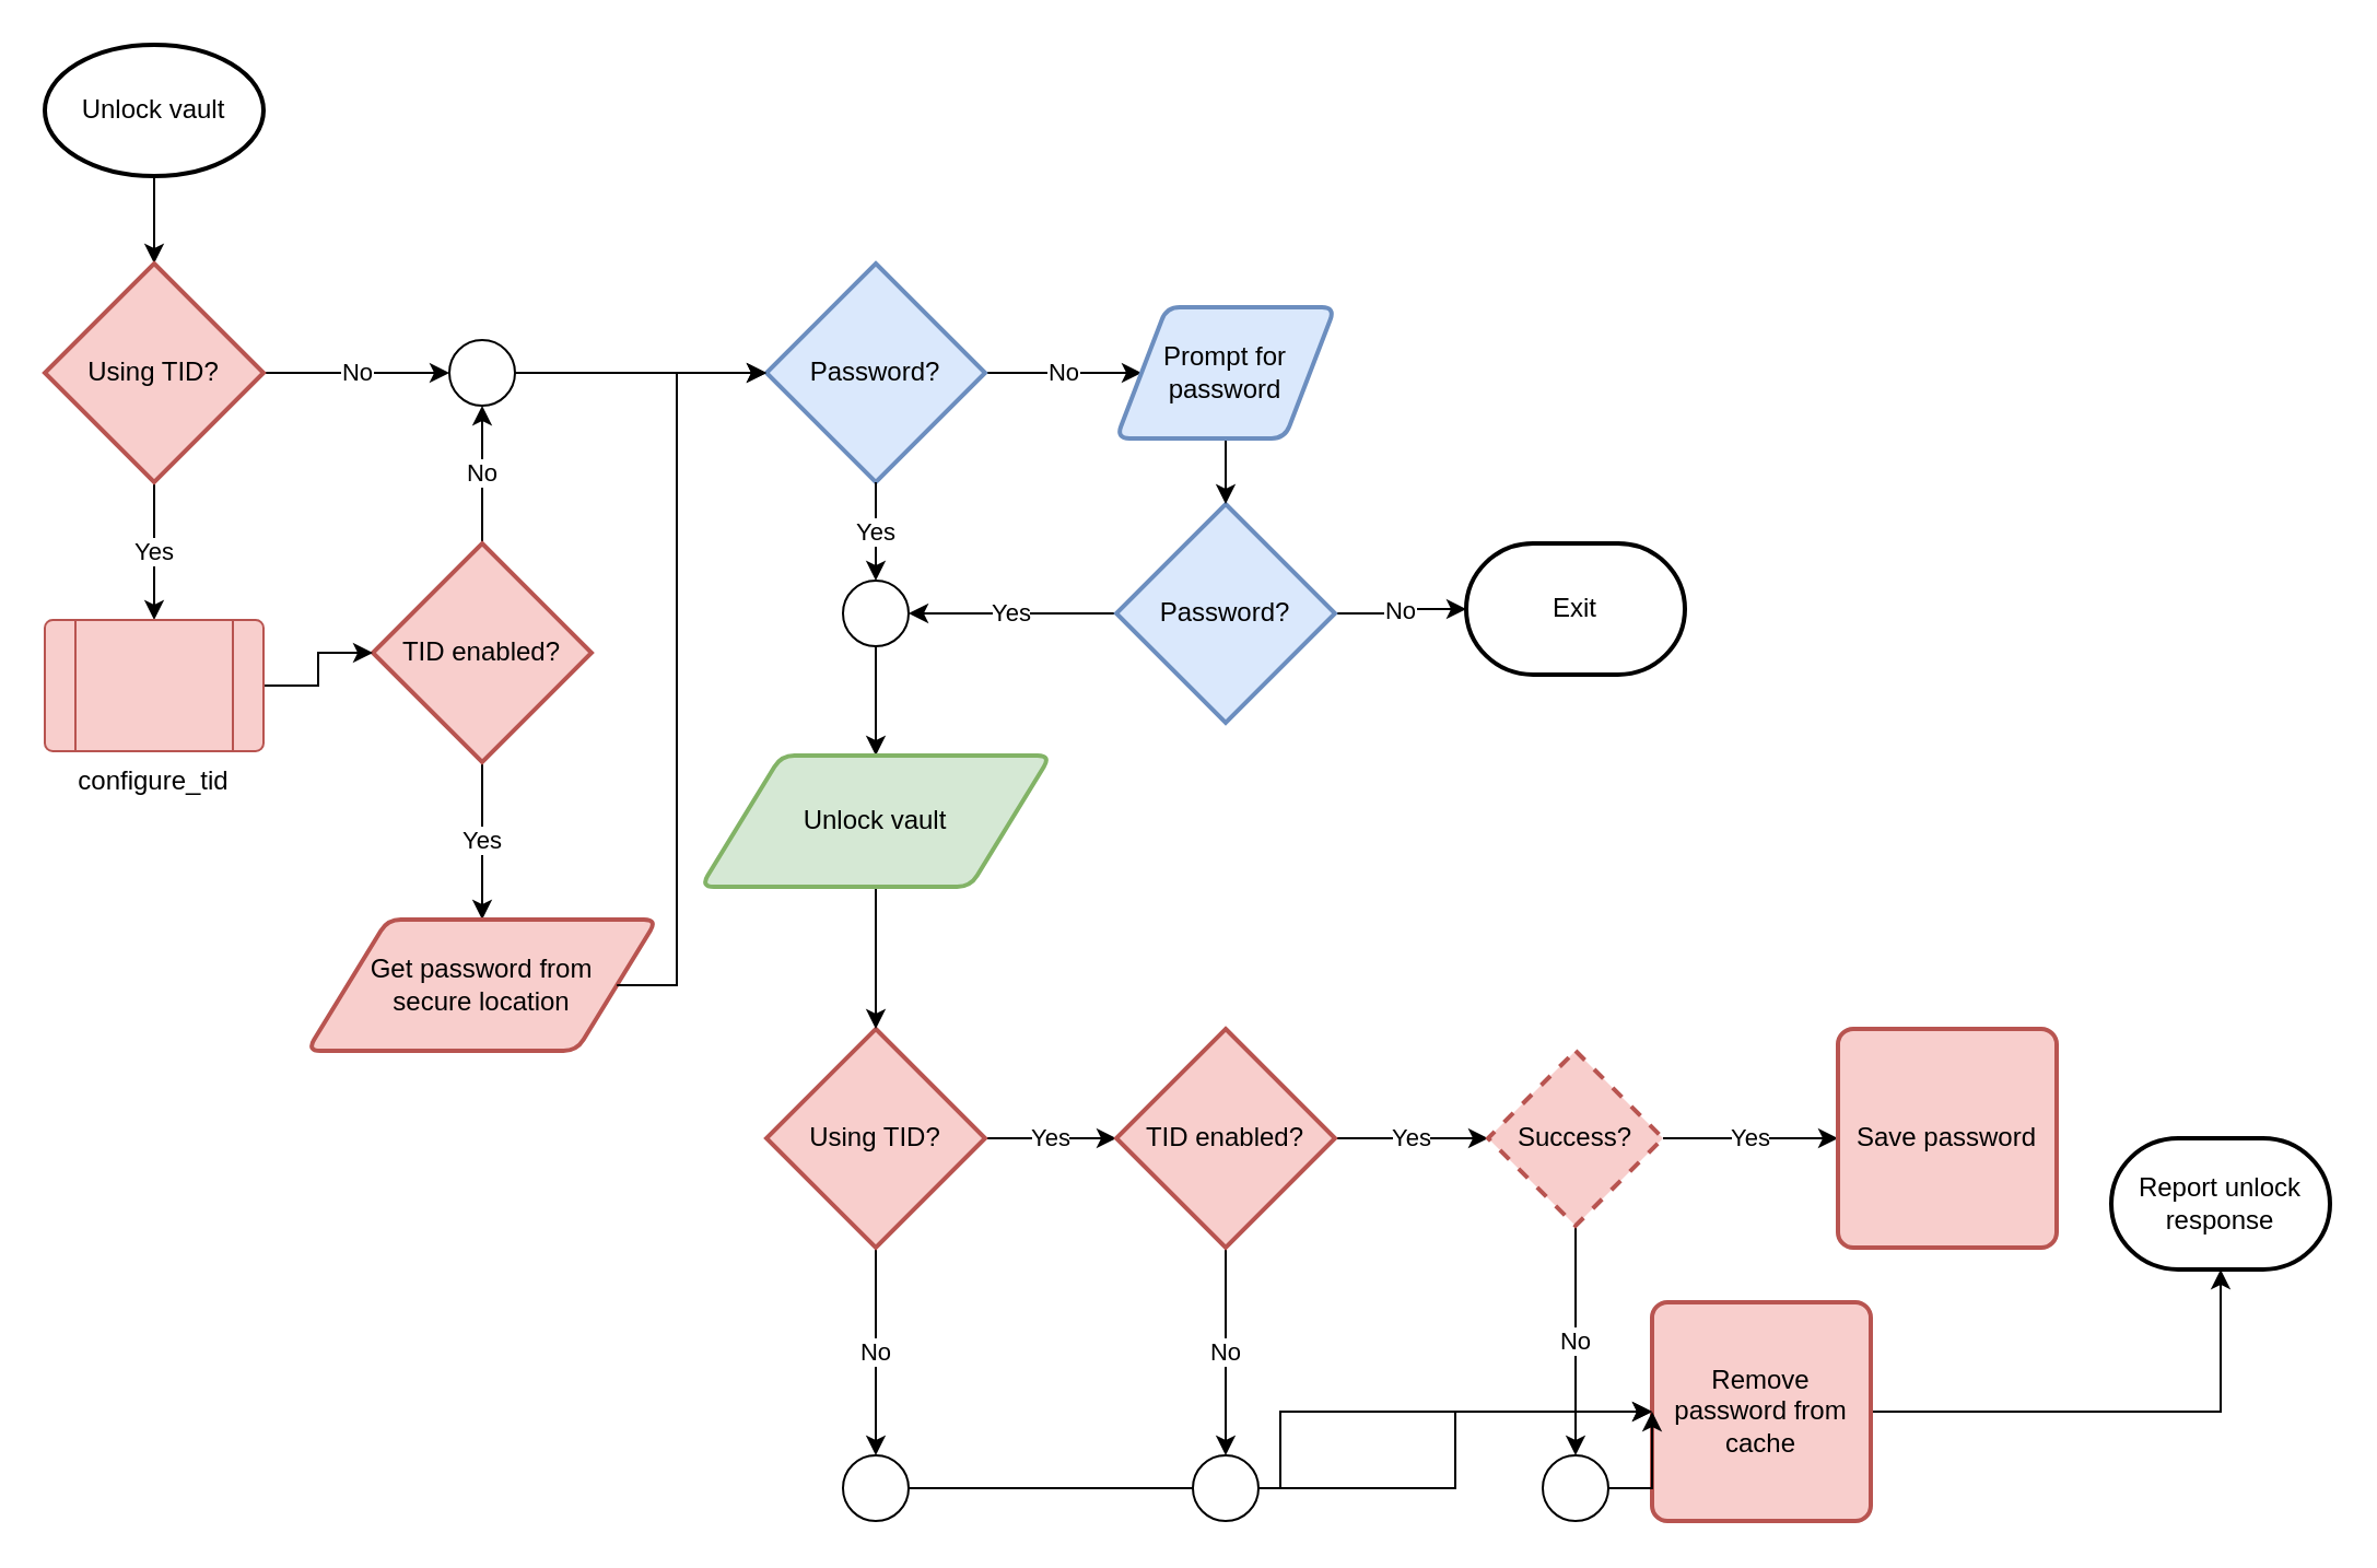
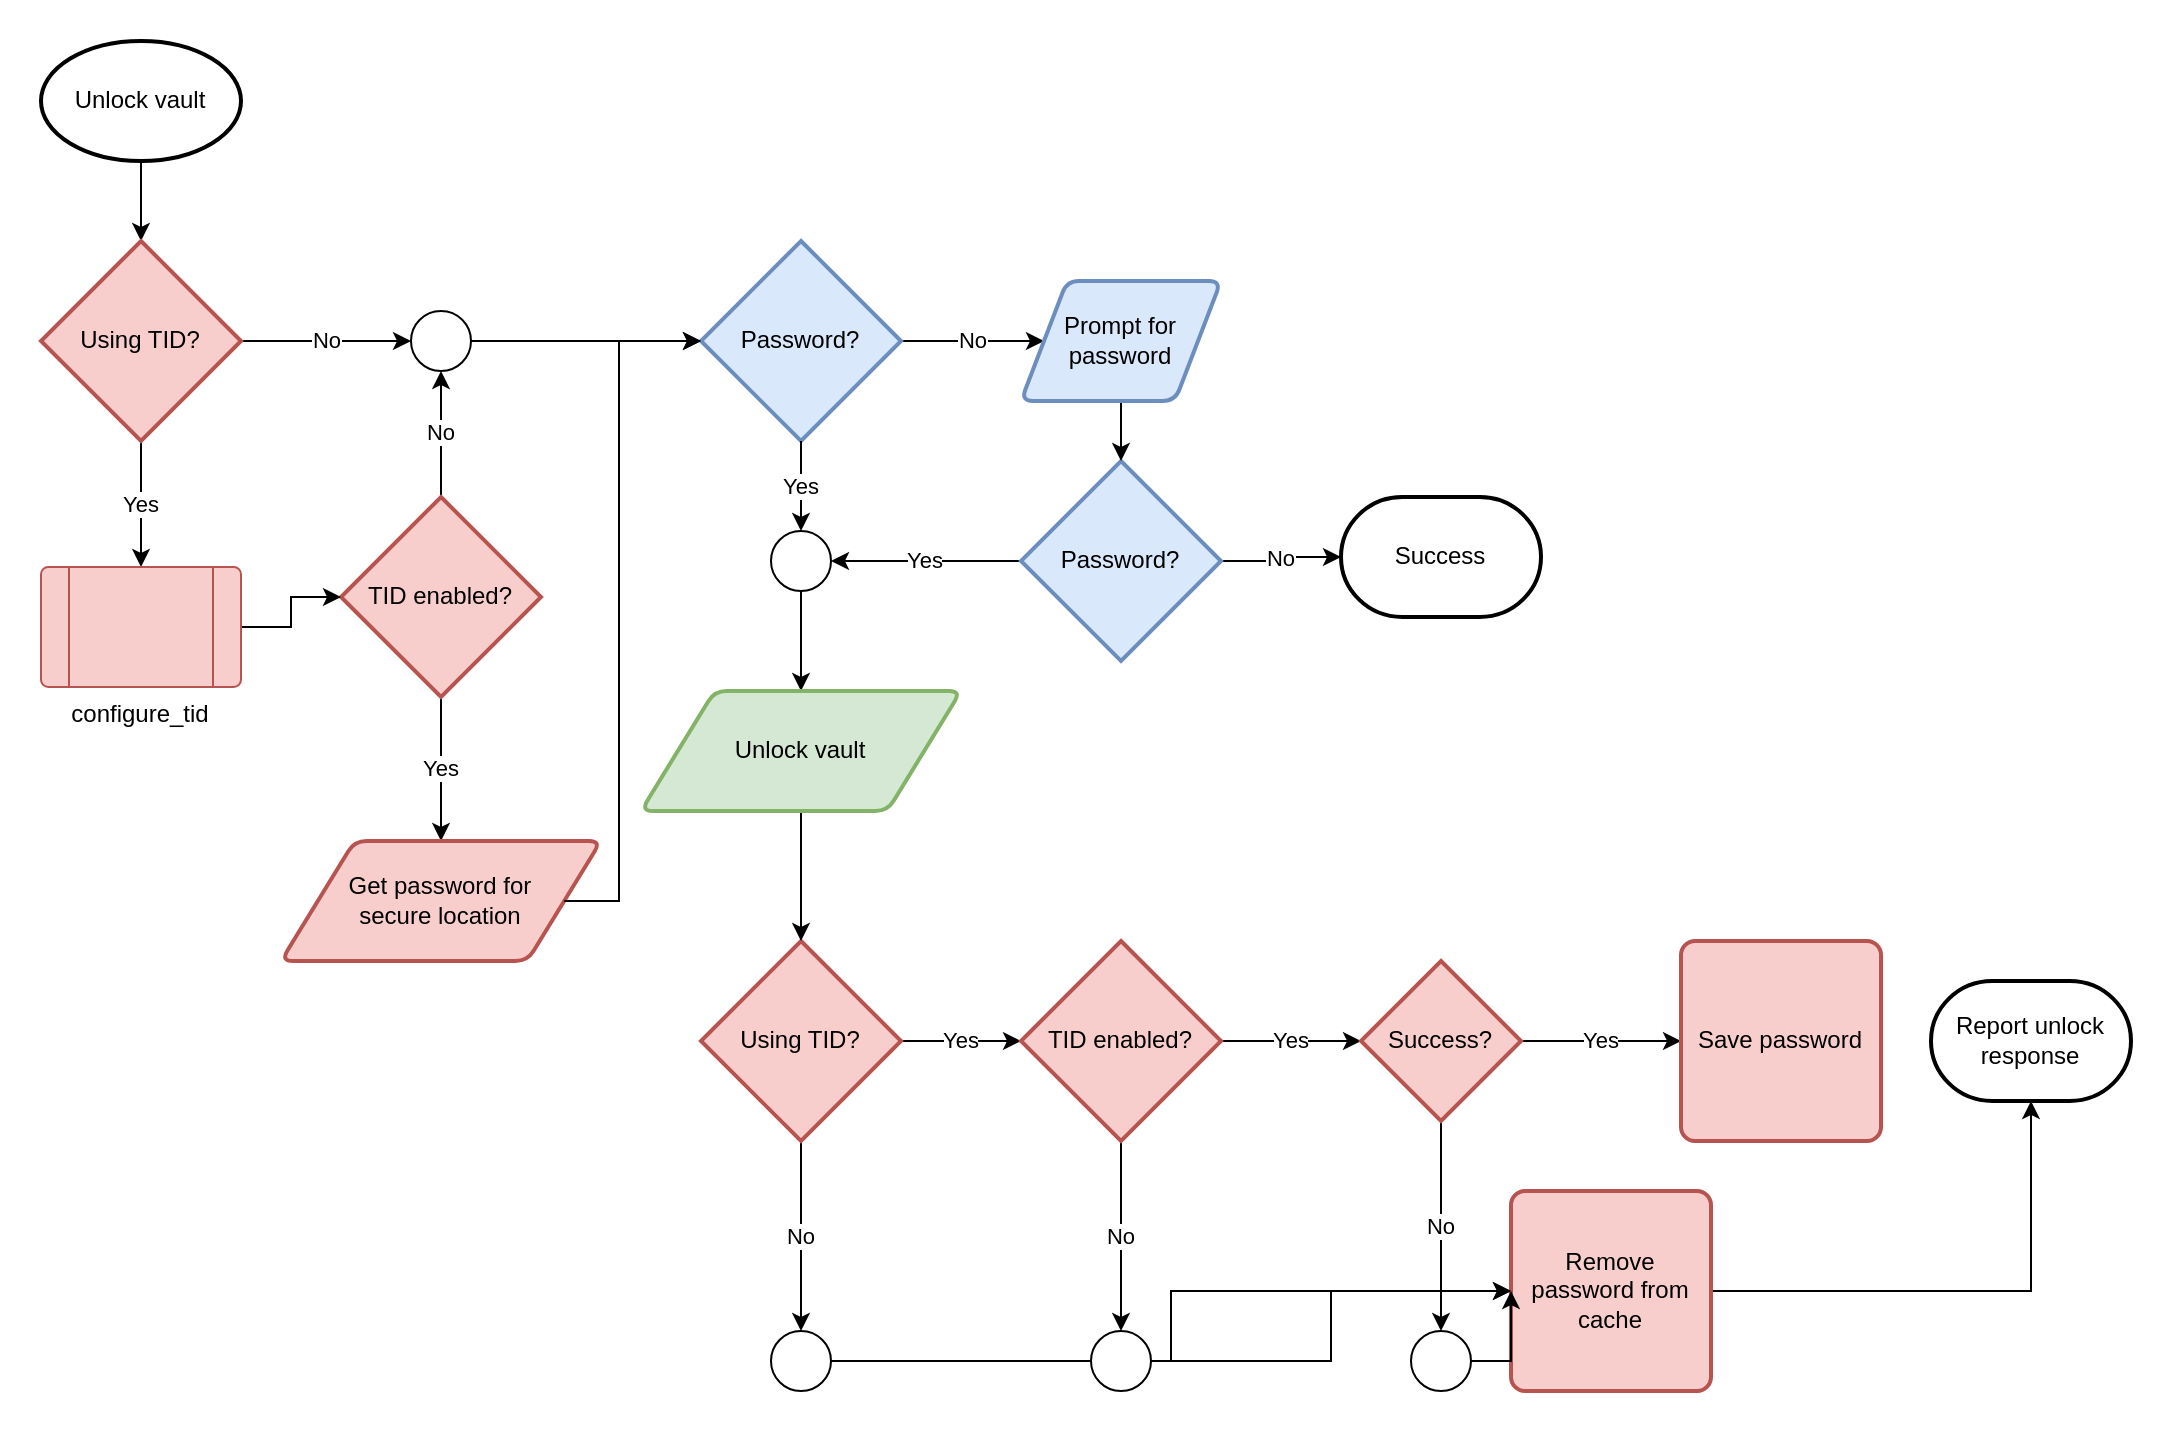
- <mxCell id="35" value="Exit" style="strokeWidth=2;html=1;shape=mxgraph.flowchart.terminator;whiteSpace=wrap;" parent="1" vertex="1"><mxGeometry x="670" y="248" width="100" height="60" as="geometry" /></mxCell>
+ <mxCell id="35" value="Success" style="strokeWidth=2;html=1;shape=mxgraph.flowchart.terminator;whiteSpace=wrap;" parent="1" vertex="1"><mxGeometry x="670" y="248" width="100" height="60" as="geometry" /></mxCell>
- <mxCell id="12" value="Get password&amp;nbsp;&lt;span style=&quot;background-color: transparent; color: light-dark(rgb(0, 0, 0), rgb(255, 255, 255));&quot;&gt;from&lt;/span&gt;&lt;div&gt;&lt;span style=&quot;background-color: transparent; color: light-dark(rgb(0, 0, 0), rgb(255, 255, 255));&quot;&gt;secure location&lt;/span&gt;&lt;/div&gt;" style="shape=parallelogram;html=1;strokeWidth=2;perimeter=parallelogramPerimeter;whiteSpace=wrap;rounded=1;arcSize=12;size=0.23;fillColor=#f8cecc;strokeColor=#b85450;" parent="1" vertex="1"><mxGeometry x="140" y="420" width="160" height="60" as="geometry" /></mxCell>
+ <mxCell id="12" value="Get password&amp;nbsp;&lt;span style=&quot;background-color: transparent; color: light-dark(rgb(0, 0, 0), rgb(255, 255, 255));&quot;&gt;for&lt;/span&gt;&lt;div&gt;&lt;span style=&quot;background-color: transparent; color: light-dark(rgb(0, 0, 0), rgb(255, 255, 255));&quot;&gt;secure location&lt;/span&gt;&lt;/div&gt;" style="shape=parallelogram;html=1;strokeWidth=2;perimeter=parallelogramPerimeter;whiteSpace=wrap;rounded=1;arcSize=12;size=0.23;fillColor=#f8cecc;strokeColor=#b85450;" parent="1" vertex="1"><mxGeometry x="140" y="420" width="160" height="60" as="geometry" /></mxCell>
- <mxCell id="26" value="Success?" style="rhombus;whiteSpace=wrap;html=1;strokeWidth=2;fillColor=#f8cecc;strokeColor=#b85450;dashed=1;" parent="1" vertex="1"><mxGeometry x="680" y="480" width="80" height="80" as="geometry" /></mxCell>
+ <mxCell id="26" value="Success?" style="rhombus;whiteSpace=wrap;html=1;strokeWidth=2;fillColor=#f8cecc;strokeColor=#b85450;" parent="1" vertex="1"><mxGeometry x="680" y="480" width="80" height="80" as="geometry" /></mxCell>
- <mxCell id="45" value="Report unlock response" style="strokeWidth=2;html=1;shape=mxgraph.flowchart.terminator;whiteSpace=wrap;" parent="1" vertex="1"><mxGeometry x="965" y="520" width="100" height="60" as="geometry" /></mxCell>
+ <mxCell id="45" value="Report unlock response" style="strokeWidth=2;html=1;shape=mxgraph.flowchart.terminator;whiteSpace=wrap;" parent="1" vertex="1"><mxGeometry x="965" y="490" width="100" height="60" as="geometry" /></mxCell>
